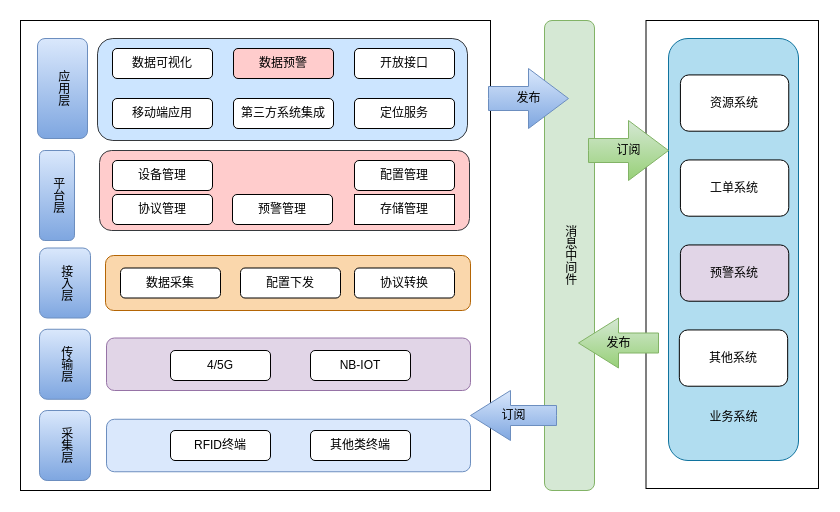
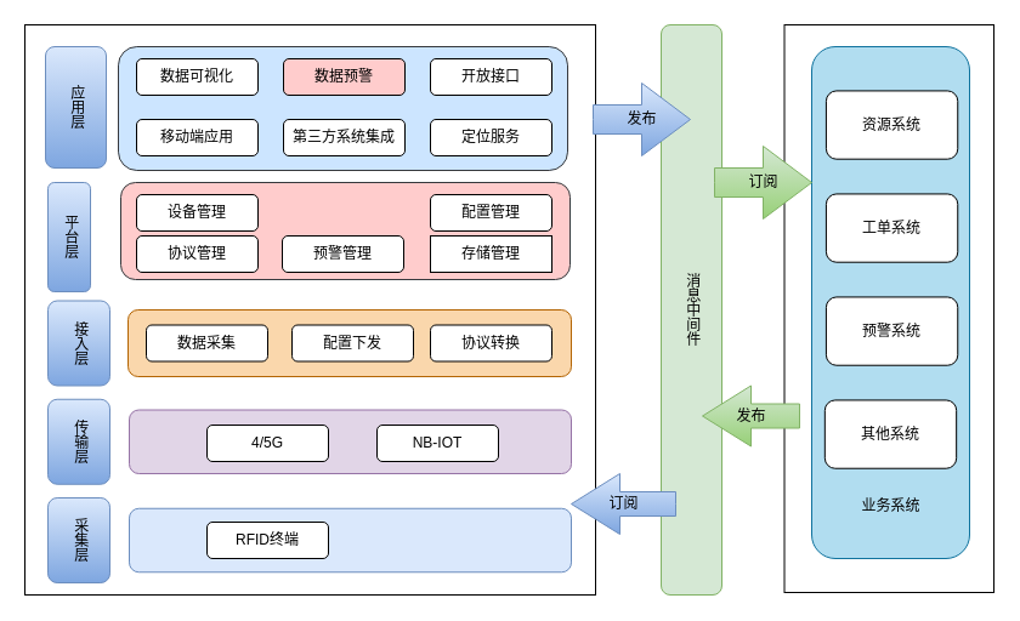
- <mxCell id="26" value="预警系统" style="rounded=1;whiteSpace=wrap;html=1;fillColor=#e1d5e7;" vertex="1" parent="20"><mxGeometry x="11.917" y="206.447" width="108.333" height="56.267" as="geometry" /></mxCell>
+ <mxCell id="26" value="预警系统" style="rounded=1;whiteSpace=wrap;html=1;" vertex="1" parent="20"><mxGeometry x="11.917" y="206.447" width="108.333" height="56.267" as="geometry" /></mxCell>
- <mxCell id="38" value="其他类终端" style="rounded=1;whiteSpace=wrap;html=1;" vertex="1" parent="1"><mxGeometry x="310" y="430" width="100" height="30" as="geometry" /></mxCell>
